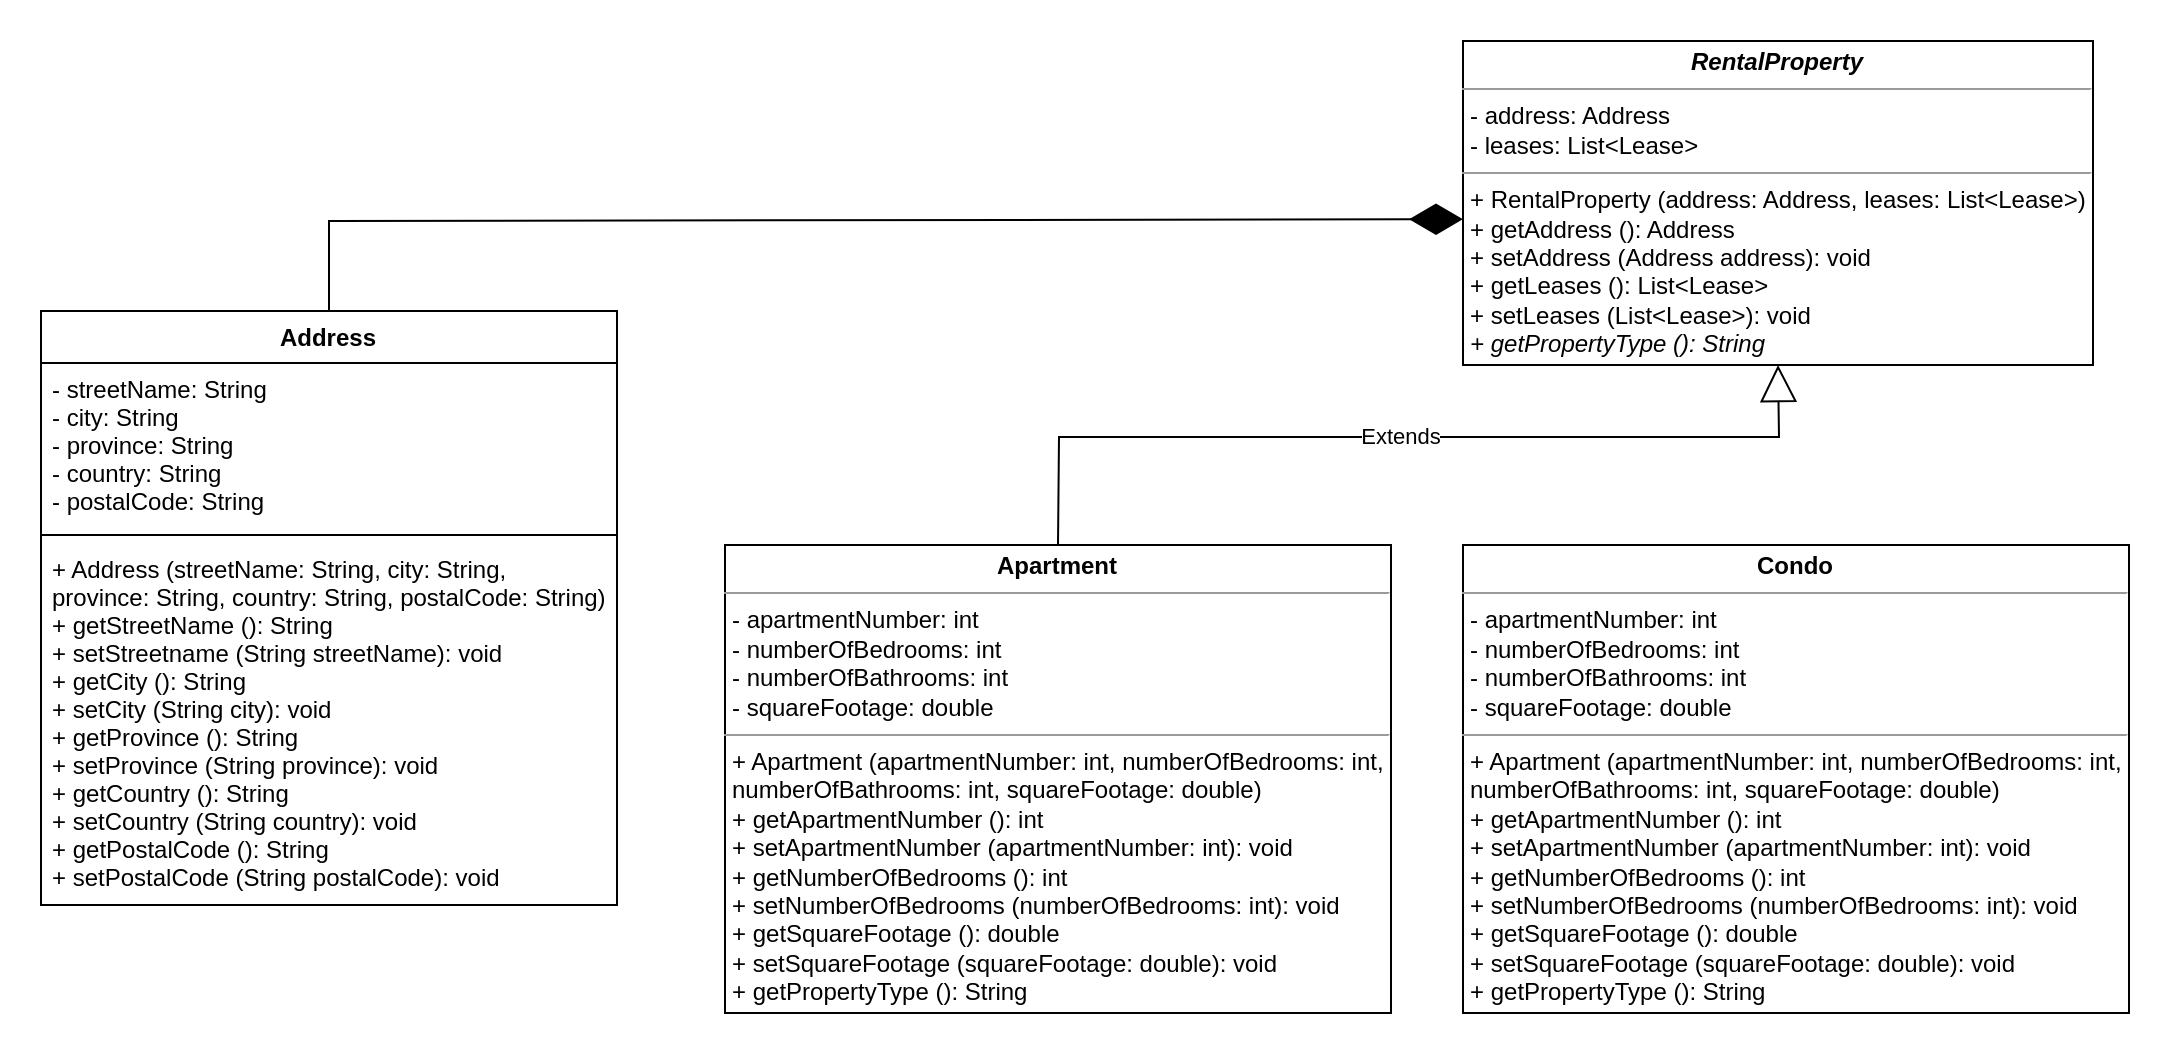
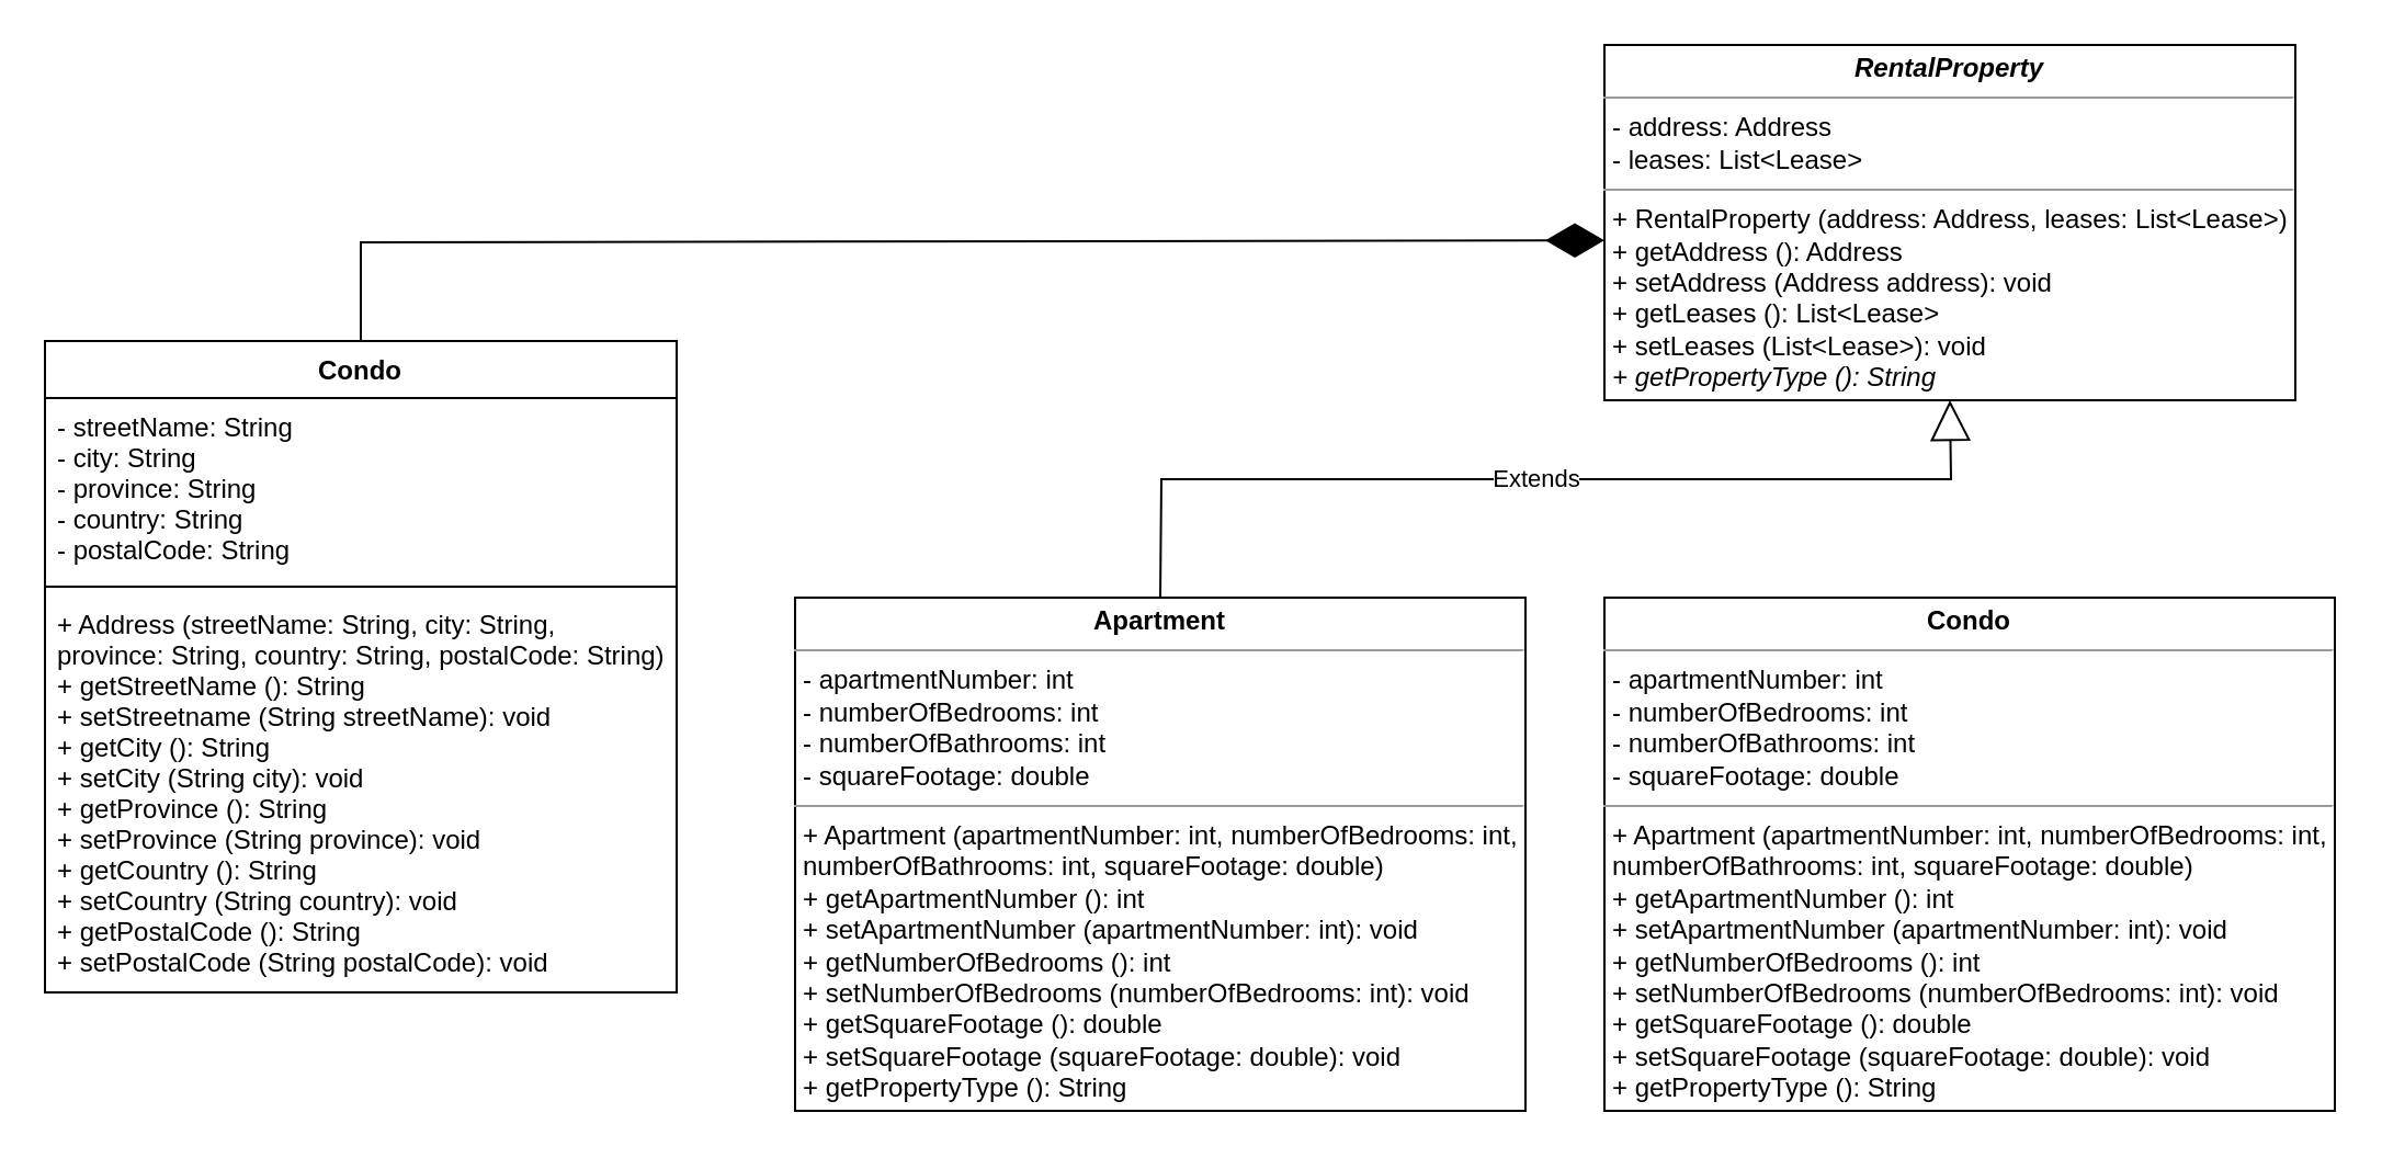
- <mxCell id="2" value="Address" style="swimlane;fontStyle=1;align=center;verticalAlign=top;childLayout=stackLayout;horizontal=1;startSize=26;horizontalStack=0;resizeParent=1;resizeParentMax=0;resizeLast=0;collapsible=1;marginBottom=0;" vertex="1" parent="1"><mxGeometry x="20" y="155" width="288" height="297" as="geometry" /></mxCell>
+ <mxCell id="2" value="Condo" style="swimlane;fontStyle=1;align=center;verticalAlign=top;childLayout=stackLayout;horizontal=1;startSize=26;horizontalStack=0;resizeParent=1;resizeParentMax=0;resizeLast=0;collapsible=1;marginBottom=0;" vertex="1" parent="1"><mxGeometry x="20" y="155" width="288" height="297" as="geometry" /></mxCell>
